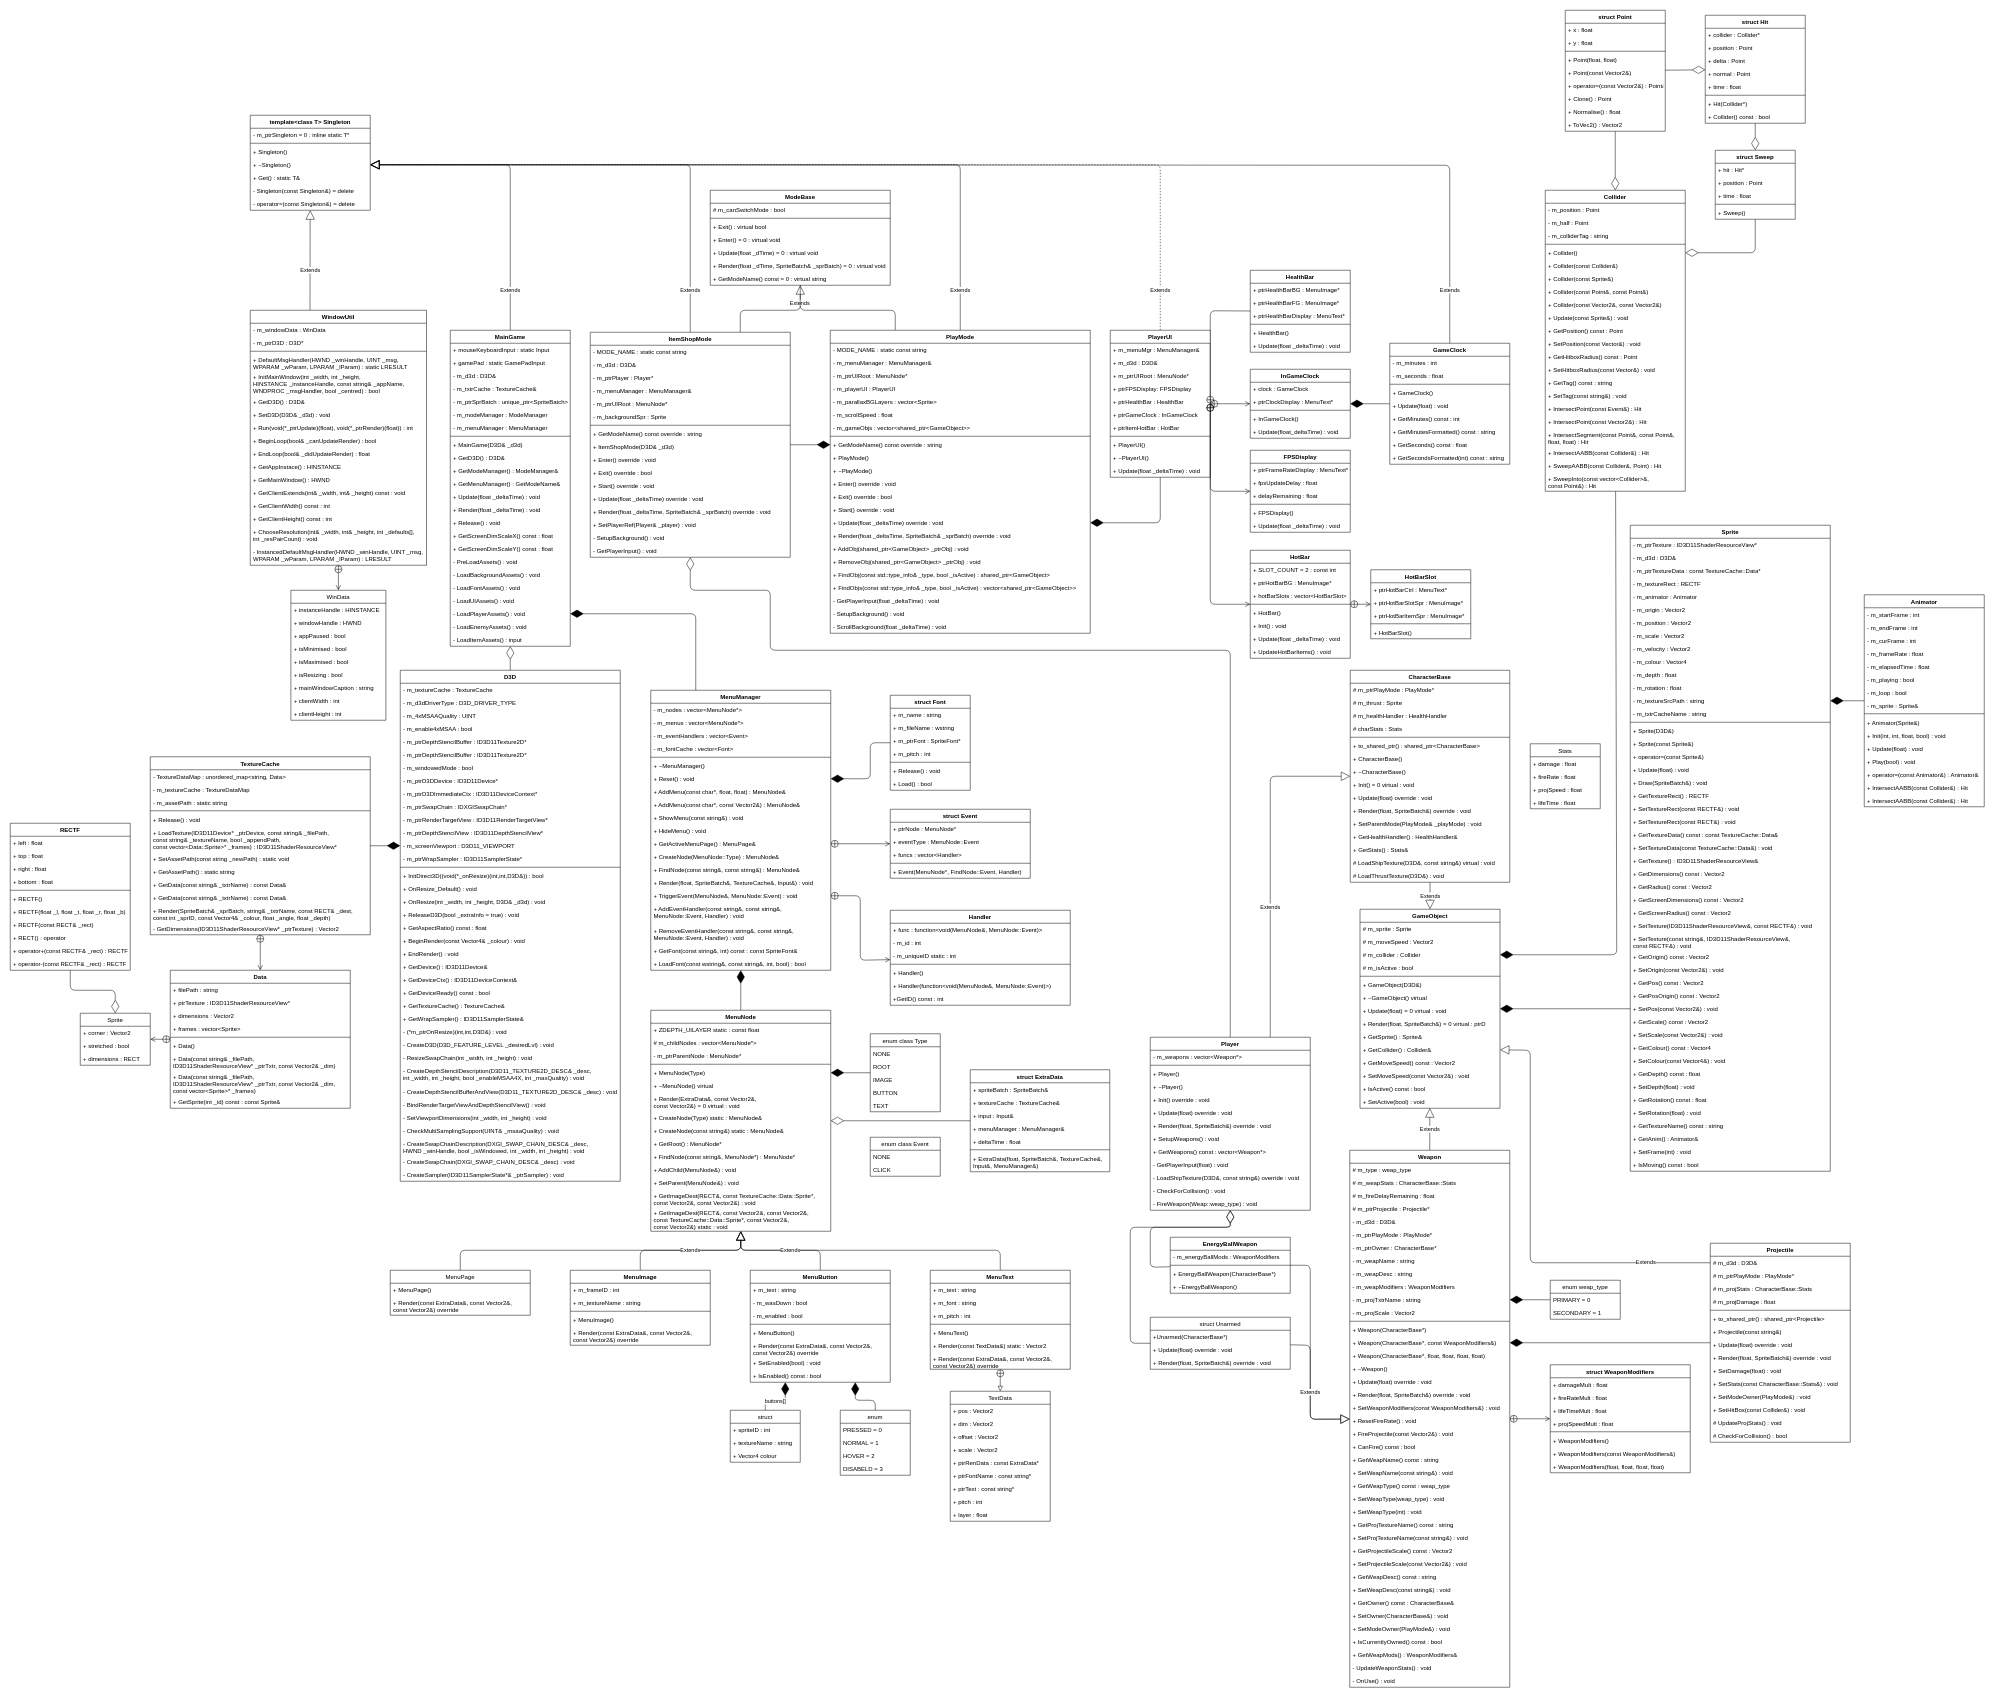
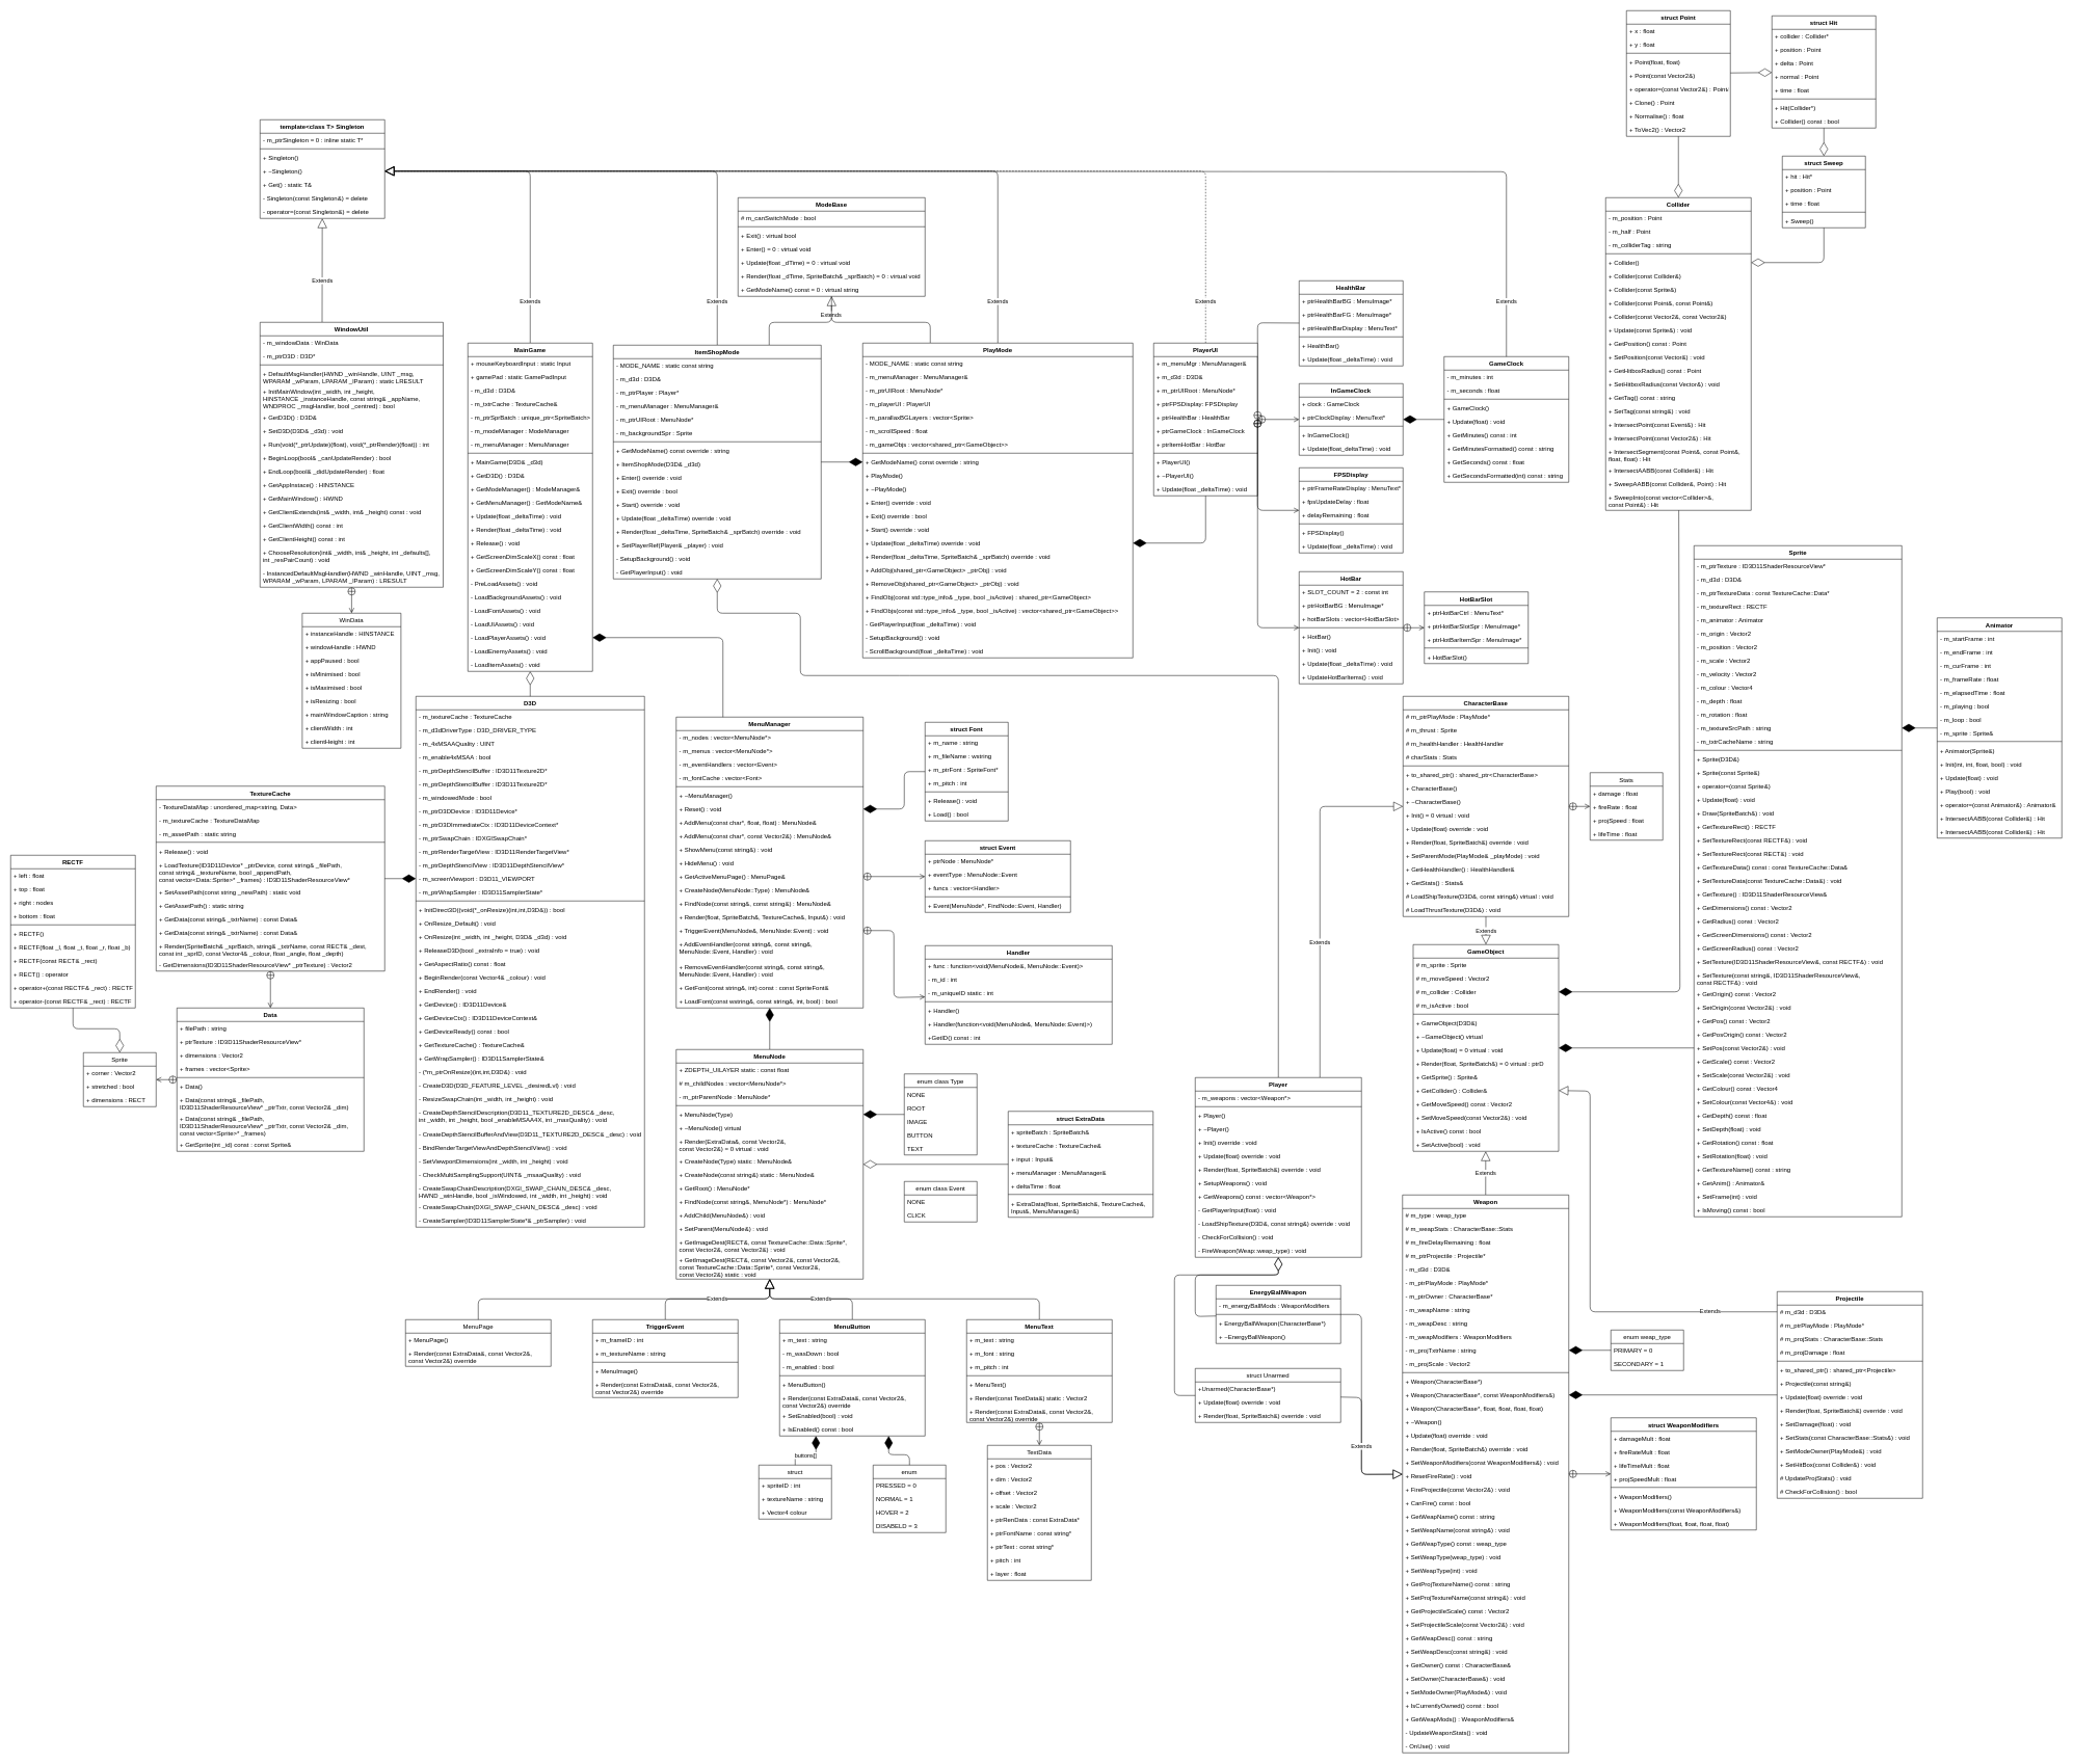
- <mxCell id="62" value="- LoadItemAssets() : input" style="text;strokeColor=none;fillColor=none;align=left;verticalAlign=top;spacingLeft=4;spacingRight=4;overflow=hidden;rotatable=0;points=[[0,0.5],[1,0.5]];portConstraint=eastwest;" parent="38" vertex="1"><mxGeometry y="606" width="240" height="26" as="geometry" /></mxCell>
+ <mxCell id="62" value="- LoadItemAssets() : void" style="text;strokeColor=none;fillColor=none;align=left;verticalAlign=top;spacingLeft=4;spacingRight=4;overflow=hidden;rotatable=0;points=[[0,0.5],[1,0.5]];portConstraint=eastwest;" parent="38" vertex="1"><mxGeometry y="606" width="240" height="26" as="geometry" /></mxCell>
+ <mxCell id="307" value="" style="endArrow=open;startArrow=circlePlus;endFill=0;startFill=0;endSize=8;html=1;" edge="1" parent="1" source="312" target="329"><mxGeometry width="160" relative="1" as="geometry"><mxPoint x="1270" y="-1390" as="sourcePoint" /><mxPoint x="1430" y="-1390" as="targetPoint" /></mxGeometry></mxCell>
- <mxCell id="149" value="+ right : float" style="text;strokeColor=none;fillColor=none;align=left;verticalAlign=top;spacingLeft=4;spacingRight=4;overflow=hidden;rotatable=0;points=[[0,0.5],[1,0.5]];portConstraint=eastwest;" parent="146" vertex="1"><mxGeometry y="78" width="240" height="26" as="geometry" /></mxCell>
+ <mxCell id="149" value="+ right : nodes" style="text;strokeColor=none;fillColor=none;align=left;verticalAlign=top;spacingLeft=4;spacingRight=4;overflow=hidden;rotatable=0;points=[[0,0.5],[1,0.5]];portConstraint=eastwest;" parent="146" vertex="1"><mxGeometry y="78" width="240" height="26" as="geometry" /></mxCell>
- <mxCell id="243" value="MenuImage" style="swimlane;fontStyle=1;align=center;verticalAlign=top;childLayout=stackLayout;horizontal=1;startSize=26;horizontalStack=0;resizeParent=1;resizeParentMax=0;resizeLast=0;collapsible=1;marginBottom=0;" vertex="1" parent="1"><mxGeometry x="1140" y="2540" width="280" height="150" as="geometry" /></mxCell>
+ <mxCell id="243" value="TriggerEvent" style="swimlane;fontStyle=1;align=center;verticalAlign=top;childLayout=stackLayout;horizontal=1;startSize=26;horizontalStack=0;resizeParent=1;resizeParentMax=0;resizeLast=0;collapsible=1;marginBottom=0;" vertex="1" parent="1"><mxGeometry x="1140" y="2540" width="280" height="150" as="geometry" /></mxCell>
- <mxCell id="224" value="" style="endArrow=block;startArrow=circlePlus;endFill=0;startFill=0;endSize=8;html=1;" edge="1" parent="1" source="261" target="286"><mxGeometry width="160" relative="1" as="geometry"><mxPoint x="1050" y="3210" as="sourcePoint" /><mxPoint x="1210" y="3210" as="targetPoint" /></mxGeometry></mxCell>
+ <mxCell id="224" value="" style="endArrow=open;startArrow=circlePlus;endFill=0;startFill=0;endSize=8;html=1;" edge="1" parent="1" source="261" target="286"><mxGeometry width="160" relative="1" as="geometry"><mxPoint x="1050" y="3210" as="sourcePoint" /><mxPoint x="1210" y="3210" as="targetPoint" /></mxGeometry></mxCell>
